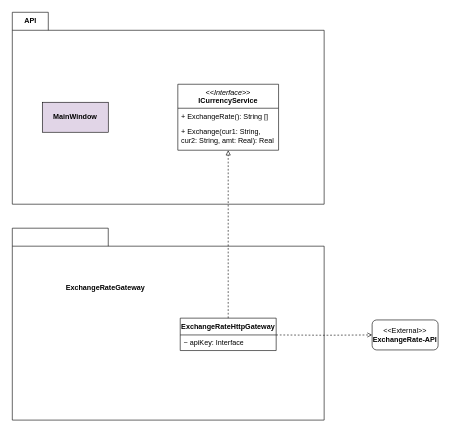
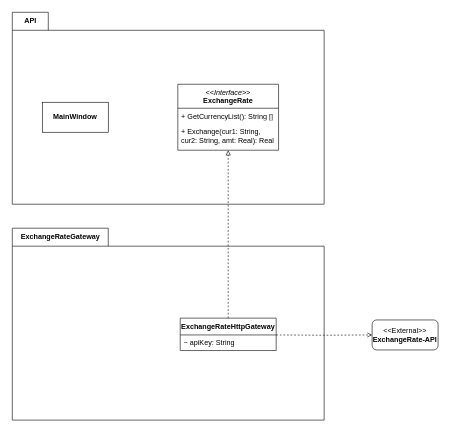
- <mxCell id="5" value="&lt;i style=&quot;font-weight: 400;&quot;&gt;&amp;lt;&amp;lt;Interface&amp;gt;&amp;gt;&lt;/i&gt;&lt;br&gt;ICurrencyService" style="swimlane;fontStyle=1;align=center;verticalAlign=top;childLayout=stackLayout;horizontal=1;startSize=40;horizontalStack=0;resizeParent=1;resizeParentMax=0;resizeLast=0;collapsible=1;marginBottom=0;whiteSpace=wrap;html=1;" vertex="1" parent="1"><mxGeometry x="296" y="140" width="168" height="110" as="geometry" /></mxCell>
+ <mxCell id="5" value="&lt;i style=&quot;font-weight: 400;&quot;&gt;&amp;lt;&amp;lt;Interface&amp;gt;&amp;gt;&lt;/i&gt;&lt;br&gt;ExchangeRate" style="swimlane;fontStyle=1;align=center;verticalAlign=top;childLayout=stackLayout;horizontal=1;startSize=40;horizontalStack=0;resizeParent=1;resizeParentMax=0;resizeLast=0;collapsible=1;marginBottom=0;whiteSpace=wrap;html=1;" vertex="1" parent="1"><mxGeometry x="296" y="140" width="168" height="110" as="geometry" /></mxCell>
- <mxCell id="4" value="&lt;b&gt;MainWindow&lt;/b&gt;" style="html=1;whiteSpace=wrap;container=0;fillColor=#e1d5e7;" vertex="1" parent="1"><mxGeometry x="70" y="170" width="110" height="50" as="geometry" /></mxCell>
+ <mxCell id="4" value="&lt;b&gt;MainWindow&lt;/b&gt;" style="html=1;whiteSpace=wrap;container=0;" vertex="1" parent="1"><mxGeometry x="70" y="170" width="110" height="50" as="geometry" /></mxCell>
- <mxCell id="6" value="+ ExchangeRate(): String []" style="text;strokeColor=none;fillColor=none;align=left;verticalAlign=top;spacingLeft=4;spacingRight=4;overflow=hidden;rotatable=0;points=[[0,0.5],[1,0.5]];portConstraint=eastwest;whiteSpace=wrap;html=1;" vertex="1" parent="5"><mxGeometry y="40" width="168" height="26" as="geometry" /></mxCell>
+ <mxCell id="6" value="+ GetCurrencyList(): String []" style="text;strokeColor=none;fillColor=none;align=left;verticalAlign=top;spacingLeft=4;spacingRight=4;overflow=hidden;rotatable=0;points=[[0,0.5],[1,0.5]];portConstraint=eastwest;whiteSpace=wrap;html=1;" vertex="1" parent="5"><mxGeometry y="40" width="168" height="26" as="geometry" /></mxCell>
- <mxCell id="9" value="ExchangeRateGateway" style="text;align=center;fontStyle=1;verticalAlign=middle;spacingLeft=3;spacingRight=3;strokeColor=none;rotatable=0;points=[[0,0.5],[1,0.5]];portConstraint=eastwest;html=1;container=0;" vertex="1" parent="1"><mxGeometry x="95" y="465" width="160" height="30" as="geometry" /></mxCell>
+ <mxCell id="9" value="ExchangeRateGateway" style="text;align=center;fontStyle=1;verticalAlign=middle;spacingLeft=3;spacingRight=3;strokeColor=none;rotatable=0;points=[[0,0.5],[1,0.5]];portConstraint=eastwest;html=1;container=0;" vertex="1" parent="1"><mxGeometry x="20" y="380" width="160" height="30" as="geometry" /></mxCell>
- <mxCell id="12" value="− apiKey: Interface" style="text;strokeColor=none;fillColor=none;align=left;verticalAlign=top;spacingLeft=4;spacingRight=4;overflow=hidden;rotatable=0;points=[[0,0.5],[1,0.5]];portConstraint=eastwest;whiteSpace=wrap;html=1;" vertex="1" parent="11"><mxGeometry y="28" width="160" height="26" as="geometry" /></mxCell>
+ <mxCell id="12" value="− apiKey: String" style="text;strokeColor=none;fillColor=none;align=left;verticalAlign=top;spacingLeft=4;spacingRight=4;overflow=hidden;rotatable=0;points=[[0,0.5],[1,0.5]];portConstraint=eastwest;whiteSpace=wrap;html=1;" vertex="1" parent="11"><mxGeometry y="28" width="160" height="26" as="geometry" /></mxCell>
